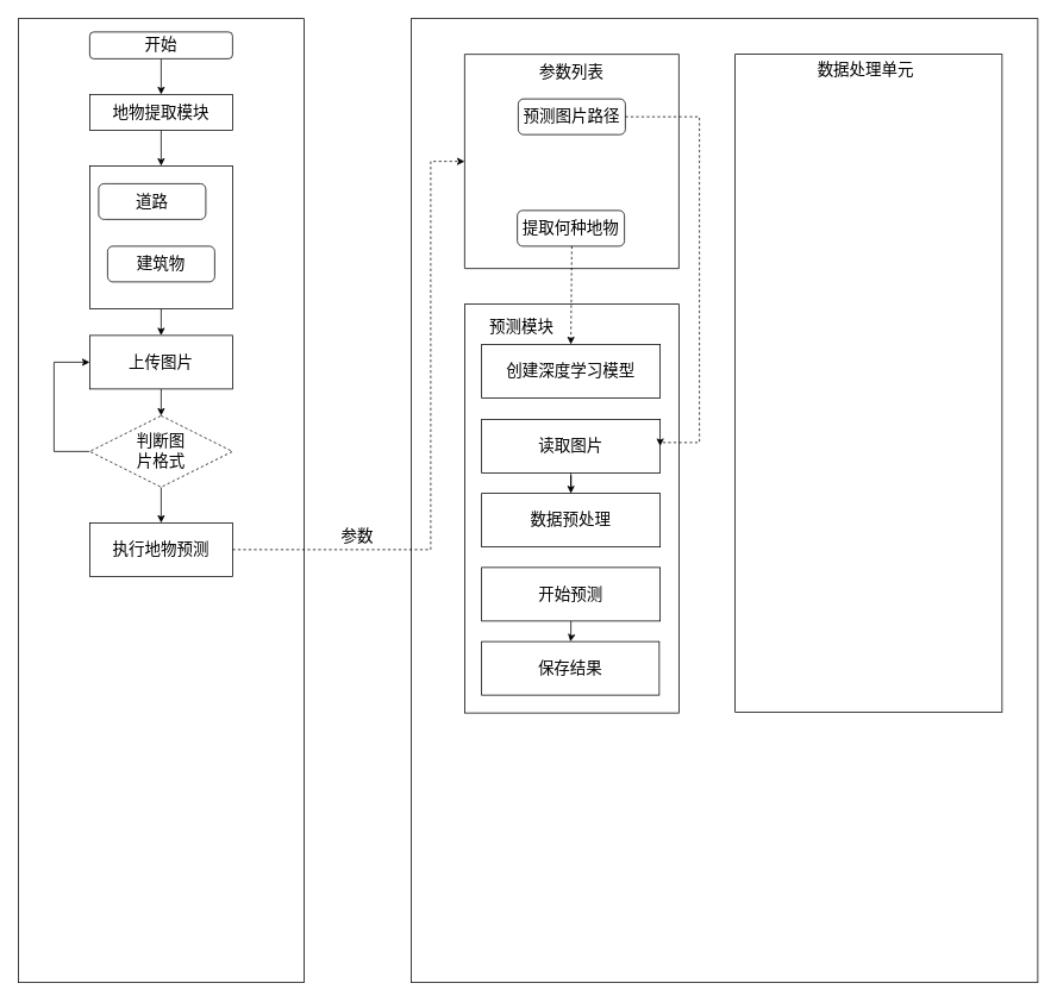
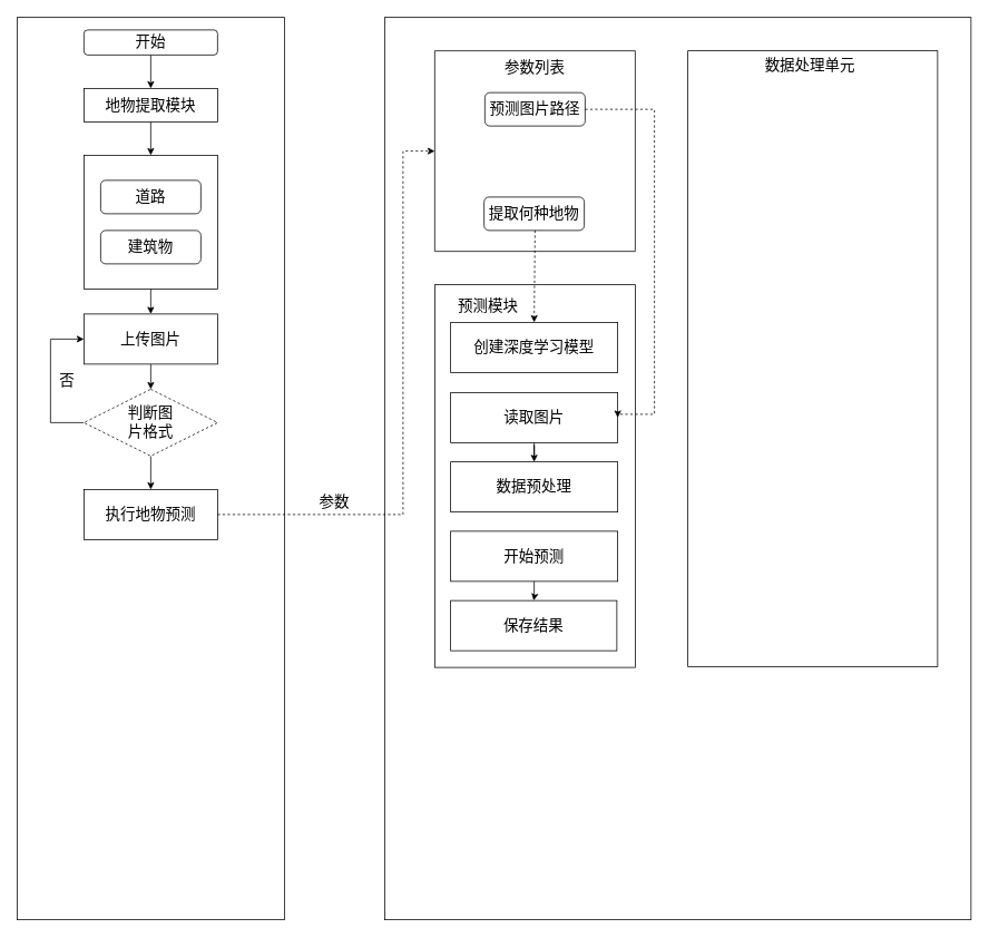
- <mxCell id="9" value="&lt;font style=&quot;font-size: 18px&quot;&gt;道路&lt;/font&gt;" style="rounded=1;whiteSpace=wrap;html=1;" parent="1" vertex="1"><mxGeometry x="110" y="205" width="120" height="40" as="geometry" /></mxCell>
+ <mxCell id="9" value="&lt;font style=&quot;font-size: 18px&quot;&gt;道路&lt;/font&gt;" style="rounded=1;whiteSpace=wrap;html=1;" parent="1" vertex="1"><mxGeometry x="120" y="215" width="120" height="40" as="geometry" /></mxCell>
+ <mxCell id="17" value="&lt;font style=&quot;font-size: 18px&quot;&gt;否&lt;/font&gt;" style="text;html=1;strokeColor=none;fillColor=none;align=center;verticalAlign=middle;whiteSpace=wrap;rounded=0;" parent="1" vertex="1"><mxGeometry x="60" y="445" width="40" height="20" as="geometry" /></mxCell>
